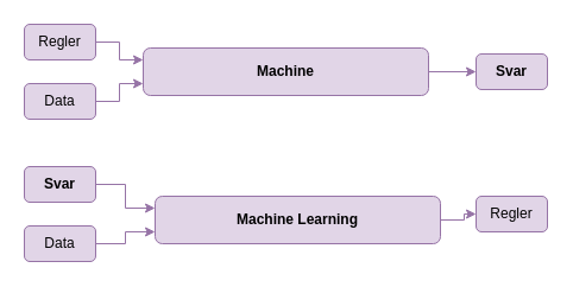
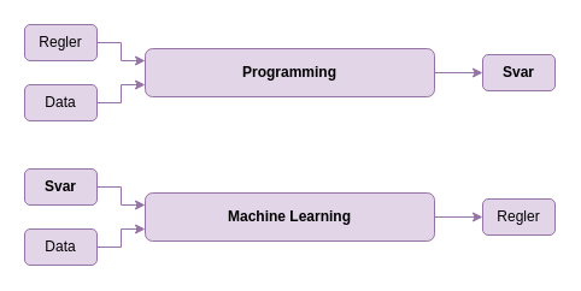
- <mxCell id="11" value="&lt;b&gt;Machine&lt;/b&gt;" style="text;strokeColor=#9673a6;align=center;fillColor=#e1d5e7;html=1;verticalAlign=middle;whiteSpace=wrap;rounded=1;" vertex="1" parent="1"><mxGeometry x="120" y="40" width="240" height="40" as="geometry" /></mxCell>
+ <mxCell id="11" value="&lt;b&gt;Programming&lt;/b&gt;" style="text;strokeColor=#9673a6;align=center;fillColor=#e1d5e7;html=1;verticalAlign=middle;whiteSpace=wrap;rounded=1;" vertex="1" parent="1"><mxGeometry x="120" y="40" width="240" height="40" as="geometry" /></mxCell>
- <mxCell id="13" value="&lt;b&gt;Machine Learning&lt;br&gt;&lt;/b&gt;" style="text;strokeColor=#9673a6;align=center;fillColor=#e1d5e7;html=1;verticalAlign=middle;whiteSpace=wrap;rounded=1;" vertex="1" parent="1"><mxGeometry x="130" y="165" width="240" height="40" as="geometry" /></mxCell>
+ <mxCell id="13" value="&lt;b&gt;Machine Learning&lt;br&gt;&lt;/b&gt;" style="text;strokeColor=#9673a6;align=center;fillColor=#e1d5e7;html=1;verticalAlign=middle;whiteSpace=wrap;rounded=1;" vertex="1" parent="1"><mxGeometry x="120" y="160" width="240" height="40" as="geometry" /></mxCell>
